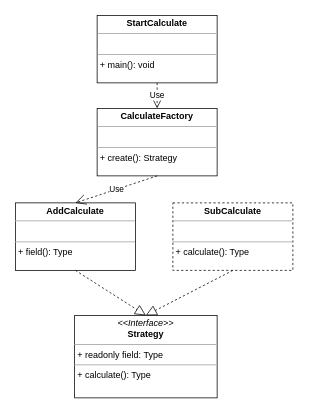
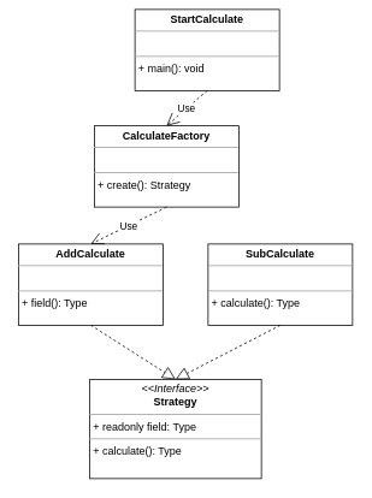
- <mxCell id="7" value="&lt;p style=&quot;margin:0px;margin-top:4px;text-align:center;&quot;&gt;&lt;b&gt;StartCalculate&lt;/b&gt;&lt;/p&gt;&lt;hr size=&quot;1&quot;&gt;&lt;p style=&quot;margin:0px;margin-left:4px;&quot;&gt;&lt;br&gt;&lt;/p&gt;&lt;hr size=&quot;1&quot;&gt;&lt;p style=&quot;margin:0px;margin-left:4px;&quot;&gt;+ main(): void&lt;/p&gt;" style="verticalAlign=top;align=left;overflow=fill;fontSize=12;fontFamily=Helvetica;html=1;whiteSpace=wrap;" vertex="1" parent="1"><mxGeometry x="129" y="20" width="160" height="90" as="geometry" /></mxCell>
+ <mxCell id="7" value="&lt;p style=&quot;margin:0px;margin-top:4px;text-align:center;&quot;&gt;&lt;b&gt;StartCalculate&lt;/b&gt;&lt;/p&gt;&lt;hr size=&quot;1&quot;&gt;&lt;p style=&quot;margin:0px;margin-left:4px;&quot;&gt;&lt;br&gt;&lt;/p&gt;&lt;hr size=&quot;1&quot;&gt;&lt;p style=&quot;margin:0px;margin-left:4px;&quot;&gt;+ main(): void&lt;/p&gt;" style="verticalAlign=top;align=left;overflow=fill;fontSize=12;fontFamily=Helvetica;html=1;whiteSpace=wrap;" vertex="1" parent="1"><mxGeometry x="149" y="10" width="160" height="90" as="geometry" /></mxCell>
- <mxCell id="8" value="&lt;p style=&quot;margin:0px;margin-top:4px;text-align:center;&quot;&gt;&lt;b&gt;CalculateFactory&lt;/b&gt;&lt;/p&gt;&lt;hr size=&quot;1&quot;&gt;&lt;p style=&quot;margin:0px;margin-left:4px;&quot;&gt;&lt;br&gt;&lt;/p&gt;&lt;hr size=&quot;1&quot;&gt;&lt;p style=&quot;margin:0px;margin-left:4px;&quot;&gt;+ create(): Strategy&lt;/p&gt;" style="verticalAlign=top;align=left;overflow=fill;fontSize=12;fontFamily=Helvetica;html=1;whiteSpace=wrap;" vertex="1" parent="1"><mxGeometry x="129" y="144" width="160" height="90" as="geometry" /></mxCell>
+ <mxCell id="8" value="&lt;p style=&quot;margin:0px;margin-top:4px;text-align:center;&quot;&gt;&lt;b&gt;CalculateFactory&lt;/b&gt;&lt;/p&gt;&lt;hr size=&quot;1&quot;&gt;&lt;p style=&quot;margin:0px;margin-left:4px;&quot;&gt;&lt;br&gt;&lt;/p&gt;&lt;hr size=&quot;1&quot;&gt;&lt;p style=&quot;margin:0px;margin-left:4px;&quot;&gt;+ create(): Strategy&lt;/p&gt;" style="verticalAlign=top;align=left;overflow=fill;fontSize=12;fontFamily=Helvetica;html=1;whiteSpace=wrap;" vertex="1" parent="1"><mxGeometry x="104" y="139" width="160" height="90" as="geometry" /></mxCell>
- <mxCell id="5" value="&lt;p style=&quot;margin:0px;margin-top:4px;text-align:center;&quot;&gt;&lt;b&gt;SubCalculate&lt;/b&gt;&lt;/p&gt;&lt;hr size=&quot;1&quot;&gt;&lt;p style=&quot;margin:0px;margin-left:4px;&quot;&gt;&lt;br&gt;&lt;/p&gt;&lt;hr size=&quot;1&quot;&gt;&lt;p style=&quot;margin:0px;margin-left:4px;&quot;&gt;+ calculate(): Type&lt;/p&gt;" style="verticalAlign=top;align=left;overflow=fill;fontSize=12;fontFamily=Helvetica;html=1;whiteSpace=wrap;dashed=1;" vertex="1" parent="1"><mxGeometry x="230" y="270" width="160" height="90" as="geometry" /></mxCell>
+ <mxCell id="5" value="&lt;p style=&quot;margin:0px;margin-top:4px;text-align:center;&quot;&gt;&lt;b&gt;SubCalculate&lt;/b&gt;&lt;/p&gt;&lt;hr size=&quot;1&quot;&gt;&lt;p style=&quot;margin:0px;margin-left:4px;&quot;&gt;&lt;br&gt;&lt;/p&gt;&lt;hr size=&quot;1&quot;&gt;&lt;p style=&quot;margin:0px;margin-left:4px;&quot;&gt;+ calculate(): Type&lt;/p&gt;" style="verticalAlign=top;align=left;overflow=fill;fontSize=12;fontFamily=Helvetica;html=1;whiteSpace=wrap;" vertex="1" parent="1"><mxGeometry x="230" y="270" width="160" height="90" as="geometry" /></mxCell>
